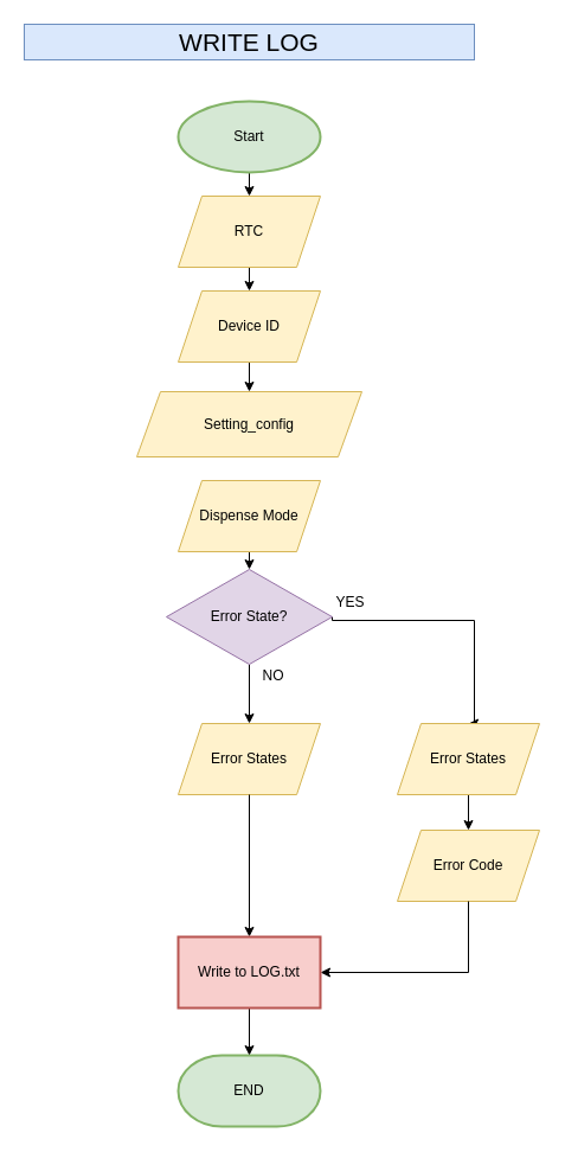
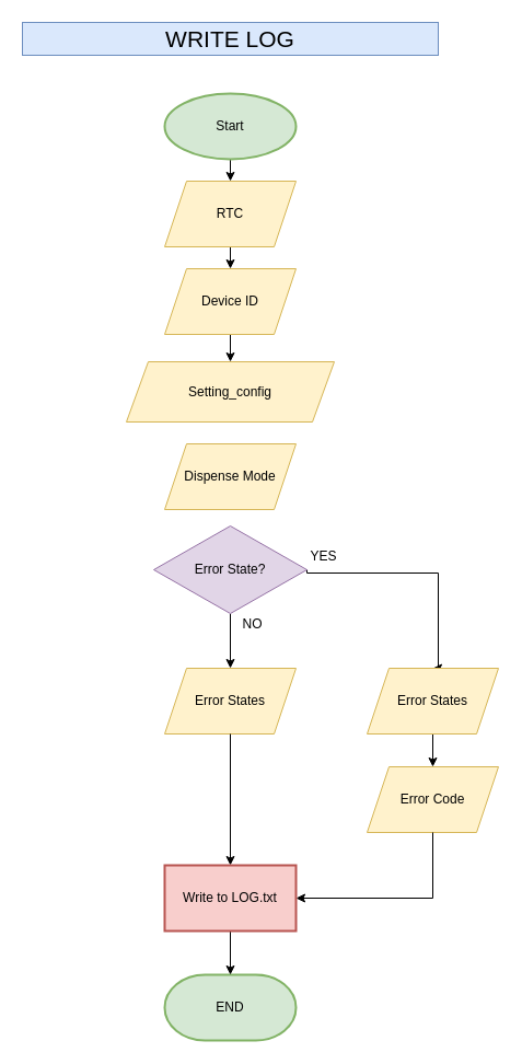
- <mxCell id="10" style="edgeStyle=orthogonalEdgeStyle;rounded=0;orthogonalLoop=1;jettySize=auto;html=1;exitX=0.5;exitY=1;exitDx=0;exitDy=0;entryX=0.5;entryY=0;entryDx=0;entryDy=0;" parent="1" source="11" target="15" edge="1"><mxGeometry relative="1" as="geometry" /></mxCell>
